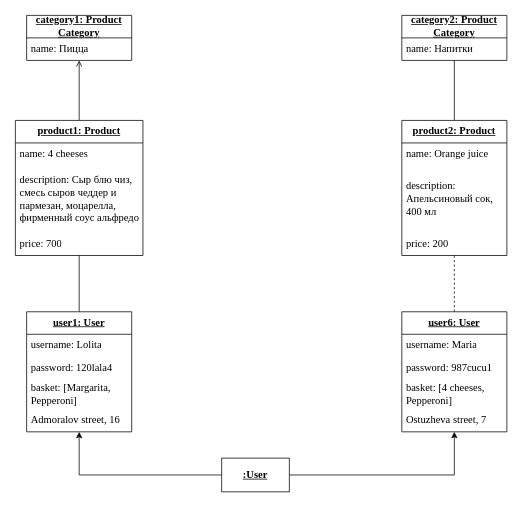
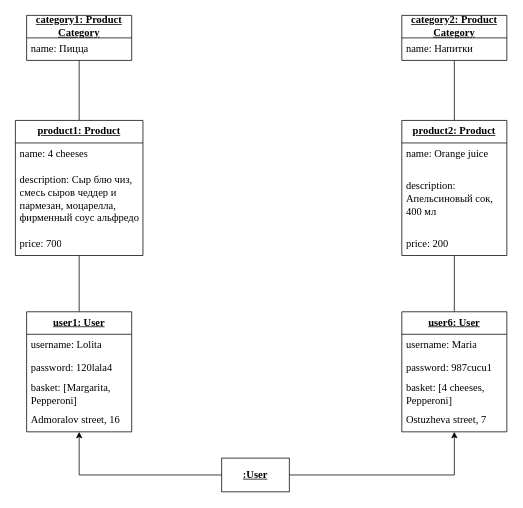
- <mxCell id="21" style="edgeStyle=orthogonalEdgeStyle;rounded=0;orthogonalLoop=1;jettySize=auto;html=1;endArrow=open;endFill=0;" edge="1" parent="1" source="22" target="11"><mxGeometry relative="1" as="geometry" /></mxCell>
+ <mxCell id="21" style="edgeStyle=orthogonalEdgeStyle;rounded=0;orthogonalLoop=1;jettySize=auto;html=1;endArrow=none;endFill=0;" edge="1" parent="1" source="22" target="11"><mxGeometry relative="1" as="geometry" /></mxCell>
- <mxCell id="15" style="edgeStyle=orthogonalEdgeStyle;rounded=0;orthogonalLoop=1;jettySize=auto;html=1;endArrow=none;endFill=0;dashed=1;" edge="1" parent="1" source="16" target="27"><mxGeometry relative="1" as="geometry" /></mxCell>
+ <mxCell id="15" style="edgeStyle=orthogonalEdgeStyle;rounded=0;orthogonalLoop=1;jettySize=auto;html=1;endArrow=none;endFill=0;" edge="1" parent="1" source="16" target="27"><mxGeometry relative="1" as="geometry" /></mxCell>
